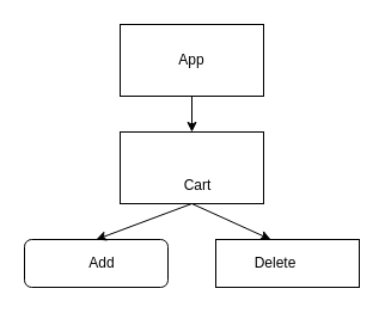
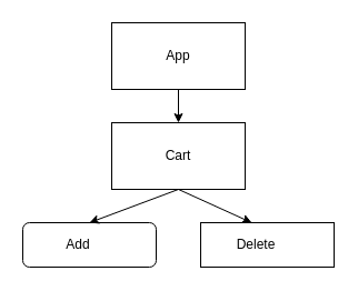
- <mxCell id="3" value="Cart" style="text;html=1;strokeColor=none;fillColor=none;align=center;verticalAlign=middle;whiteSpace=wrap;rounded=0;" vertex="1" parent="1"><mxGeometry x="115" y="145" width="100" height="20" as="geometry" /></mxCell>
+ <mxCell id="3" value="Cart" style="text;html=1;strokeColor=none;fillColor=none;align=center;verticalAlign=middle;whiteSpace=wrap;rounded=0;" vertex="1" parent="1"><mxGeometry x="110" y="130" width="100" height="20" as="geometry" /></mxCell>
- <mxCell id="9" value="Add" style="text;html=1;strokeColor=none;fillColor=none;align=center;verticalAlign=middle;whiteSpace=wrap;rounded=0;" vertex="1" parent="1"><mxGeometry x="65" y="210" width="40" height="20" as="geometry" /></mxCell>
+ <mxCell id="9" value="Add" style="text;html=1;strokeColor=none;fillColor=none;align=center;verticalAlign=middle;whiteSpace=wrap;rounded=0;" vertex="1" parent="1"><mxGeometry x="50" y="210" width="40" height="20" as="geometry" /></mxCell>
